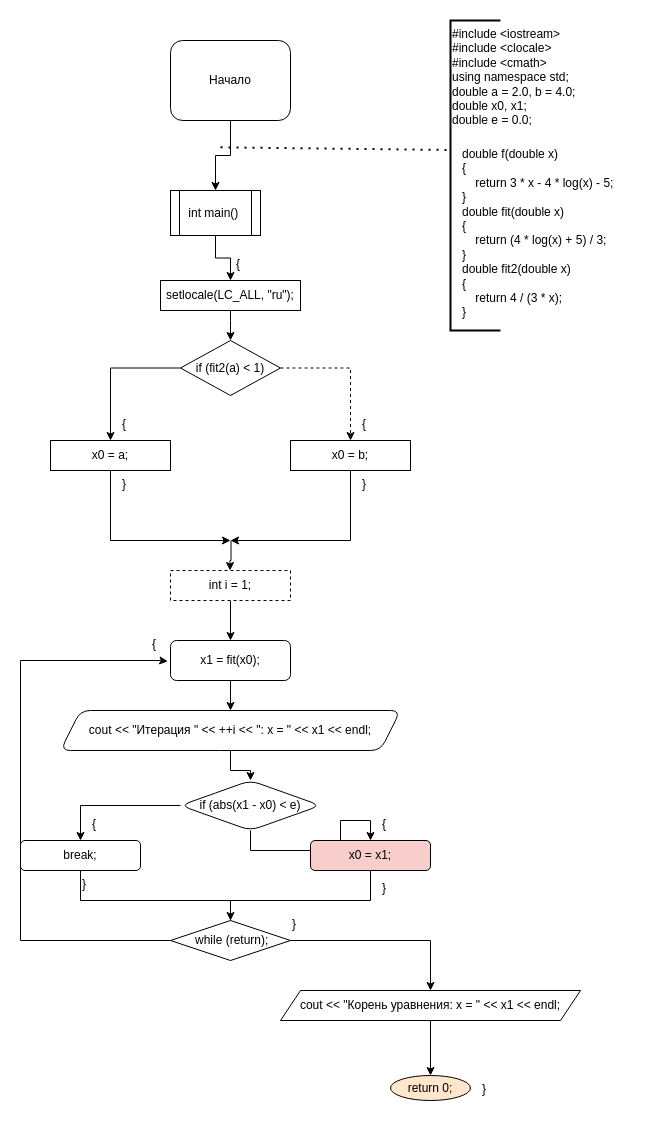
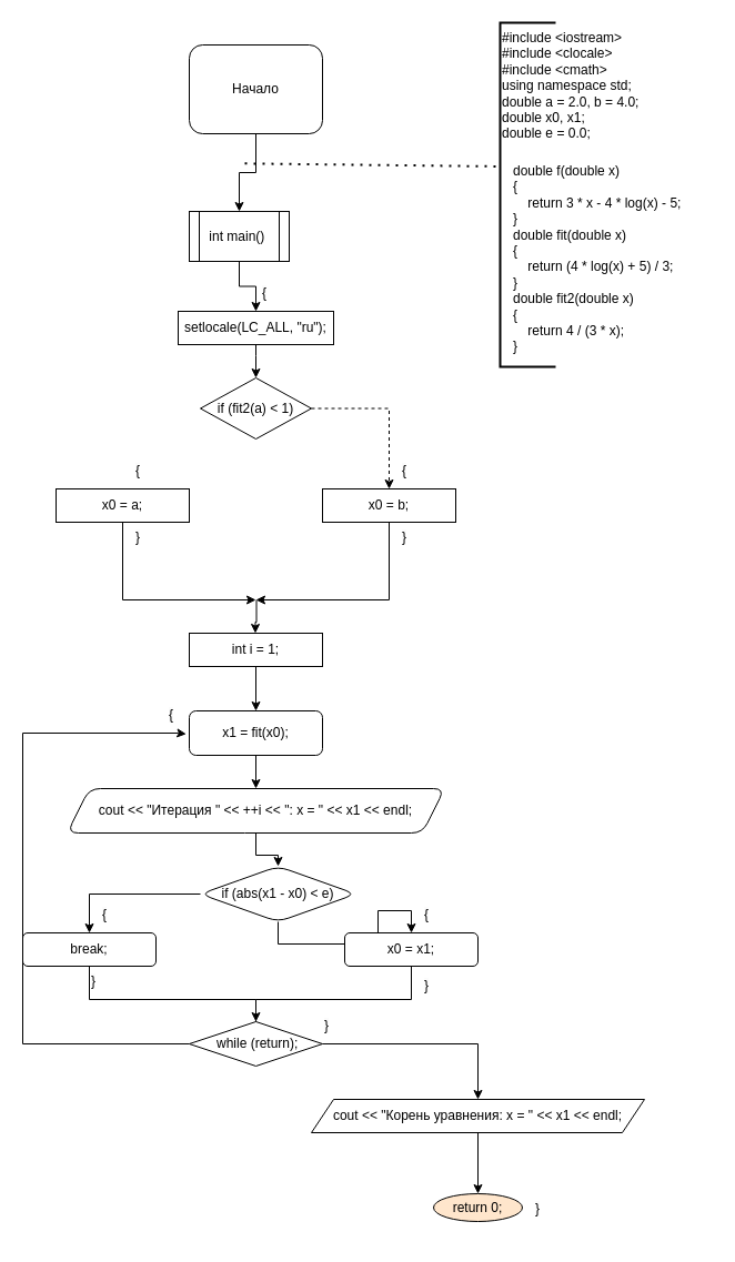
- <mxCell id="13" value="" style="edgeStyle=orthogonalEdgeStyle;rounded=0;orthogonalLoop=1;jettySize=auto;html=1;" edge="1" parent="1" source="15" target="17"><mxGeometry relative="1" as="geometry" /></mxCell>
- <mxCell id="22" value="int i = 1;" style="rounded=0;whiteSpace=wrap;html=1;dashed=1;" vertex="1" parent="1"><mxGeometry x="170" y="570" width="120" height="30" as="geometry" /></mxCell>
+ <mxCell id="22" value="int i = 1;" style="rounded=0;whiteSpace=wrap;html=1;" vertex="1" parent="1"><mxGeometry x="170" y="570" width="120" height="30" as="geometry" /></mxCell>
- <mxCell id="33" value="x0 = x1;" style="whiteSpace=wrap;html=1;rounded=1;fillColor=#f8cecc;" vertex="1" parent="1"><mxGeometry x="310" y="840" width="120" height="30" as="geometry" /></mxCell>
+ <mxCell id="33" value="x0 = x1;" style="whiteSpace=wrap;html=1;rounded=1;" vertex="1" parent="1"><mxGeometry x="310" y="840" width="120" height="30" as="geometry" /></mxCell>
